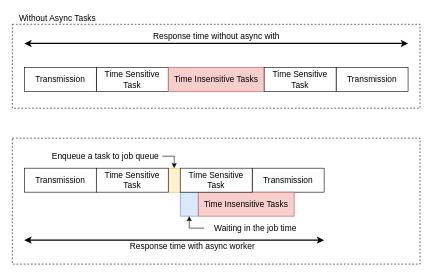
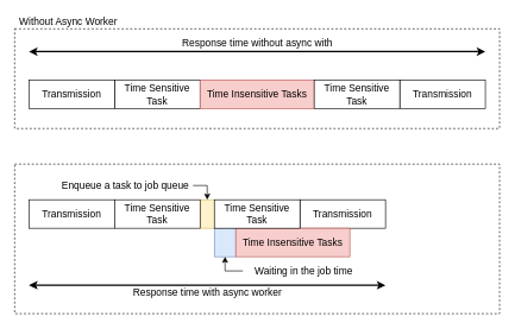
- <mxCell id="21" value="Without Async Tasks" style="text;html=1;align=center;verticalAlign=middle;resizable=0;points=[];autosize=1;fontSize=14;" vertex="1" parent="1"><mxGeometry x="20" y="20" width="150" height="20" as="geometry" /></mxCell>
+ <mxCell id="21" value="Without Async Worker" style="text;html=1;align=center;verticalAlign=middle;resizable=0;points=[];autosize=1;fontSize=14;" vertex="1" parent="1"><mxGeometry x="20" y="20" width="150" height="20" as="geometry" /></mxCell>
- <mxCell id="20" value="Response time with async worker" style="text;html=1;align=center;verticalAlign=middle;resizable=0;points=[];autosize=1;fontSize=14;" vertex="1" parent="1"><mxGeometry x="210" y="400" width="220" height="20" as="geometry" /></mxCell>
+ <mxCell id="20" value="Response time with async worker" style="text;html=1;align=center;verticalAlign=middle;resizable=0;points=[];autosize=1;fontSize=14;" vertex="1" parent="1"><mxGeometry x="180" y="400" width="220" height="20" as="geometry" /></mxCell>
